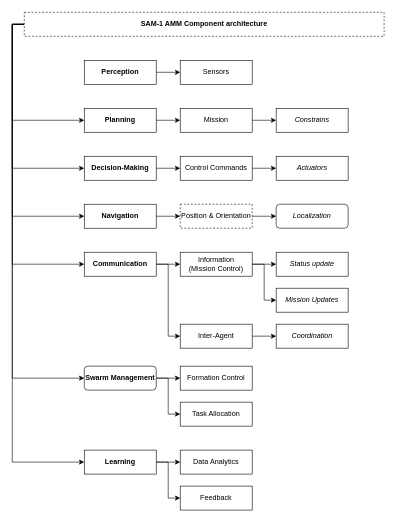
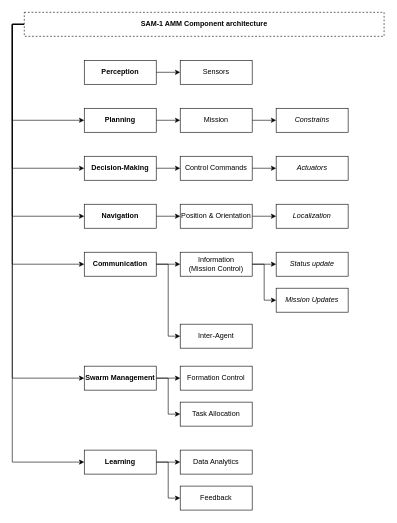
- <mxCell id="18" value="Position &amp;amp; Orientation" style="whiteSpace=wrap;html=1;rounded=0;dashed=1;" parent="1" vertex="1"><mxGeometry x="300" y="340" width="120" height="40" as="geometry" /></mxCell>
+ <mxCell id="18" value="Position &amp;amp; Orientation" style="whiteSpace=wrap;html=1;rounded=0;" parent="1" vertex="1"><mxGeometry x="300" y="340" width="120" height="40" as="geometry" /></mxCell>
- <mxCell id="19" value="Localization" style="whiteSpace=wrap;html=1;fontStyle=2;rounded=1;" parent="1" vertex="1"><mxGeometry x="460" y="340" width="120" height="40" as="geometry" /></mxCell>
+ <mxCell id="19" value="Localization" style="whiteSpace=wrap;html=1;rounded=0;fontStyle=2" parent="1" vertex="1"><mxGeometry x="460" y="340" width="120" height="40" as="geometry" /></mxCell>
- <mxCell id="27" value="" style="edgeStyle=orthogonalEdgeStyle;rounded=0;orthogonalLoop=1;jettySize=auto;html=1;" parent="1" source="28" target="29" edge="1"><mxGeometry relative="1" as="geometry" /></mxCell>
- <mxCell id="29" value="Coordination" style="whiteSpace=wrap;html=1;rounded=0;fontStyle=2" parent="1" vertex="1"><mxGeometry x="460" y="540" width="120" height="40" as="geometry" /></mxCell>
- <mxCell id="32" value="Swarm Management" style="whiteSpace=wrap;html=1;fontStyle=1;rounded=1;" parent="1" vertex="1"><mxGeometry x="140" y="610" width="120" height="40" as="geometry" /></mxCell>
+ <mxCell id="32" value="Swarm Management" style="whiteSpace=wrap;html=1;rounded=0;fontStyle=1" parent="1" vertex="1"><mxGeometry x="140" y="610" width="120" height="40" as="geometry" /></mxCell>
